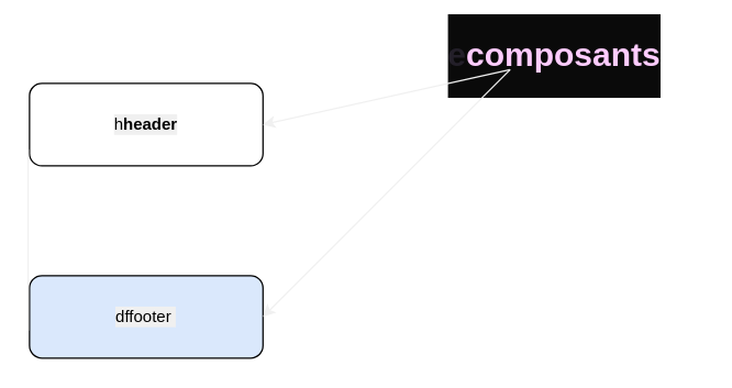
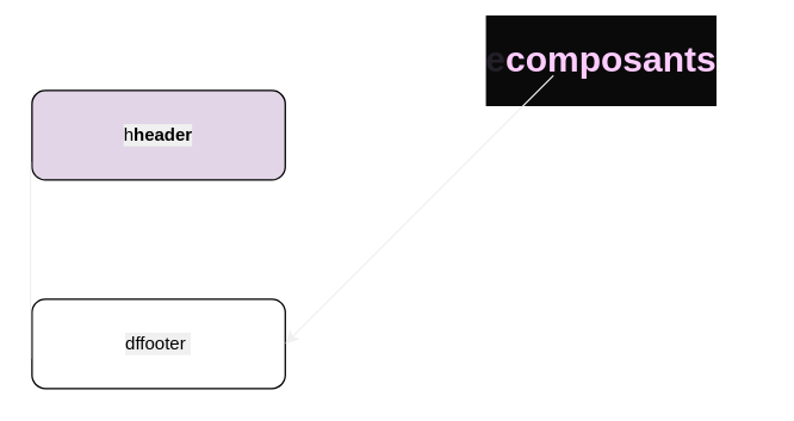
- <mxCell id="6" value="" style="endArrow=classic;html=1;strokeColor=#F0F0F0;fontColor=#FFCCFF;exitX=0.263;exitY=0.25;exitDx=0;exitDy=0;exitPerimeter=0;entryX=1;entryY=0.5;entryDx=0;entryDy=0;" edge="1" parent="1" source="5" target="2"><mxGeometry width="50" height="50" relative="1" as="geometry"><mxPoint x="271" y="280" as="sourcePoint" /><mxPoint x="321" y="230" as="targetPoint" /></mxGeometry></mxCell>
- <mxCell id="2" value="h&lt;font color=&quot;#000000&quot;&gt;&lt;b&gt;header&lt;/b&gt;&lt;/font&gt;" style="rounded=1;whiteSpace=wrap;html=1;labelBackgroundColor=#F0F0F0;" vertex="1" parent="1"><mxGeometry x="21" y="60" width="170" height="60" as="geometry" /></mxCell>
+ <mxCell id="2" value="h&lt;font color=&quot;#000000&quot;&gt;&lt;b&gt;header&lt;/b&gt;&lt;/font&gt;" style="rounded=1;whiteSpace=wrap;html=1;labelBackgroundColor=#F0F0F0;fillColor=#e1d5e7;" vertex="1" parent="1"><mxGeometry x="21" y="60" width="170" height="60" as="geometry" /></mxCell>
- <mxCell id="3" value="df&lt;font color=&quot;#000000&quot;&gt;footer&amp;nbsp;&lt;/font&gt;" style="rounded=1;whiteSpace=wrap;html=1;labelBackgroundColor=#F0F0F0;fillColor=#dae8fc;" vertex="1" parent="1"><mxGeometry x="21" y="200" width="170" height="60" as="geometry" /></mxCell>
+ <mxCell id="3" value="df&lt;font color=&quot;#000000&quot;&gt;footer&amp;nbsp;&lt;/font&gt;" style="rounded=1;whiteSpace=wrap;html=1;labelBackgroundColor=#F0F0F0;" vertex="1" parent="1"><mxGeometry x="21" y="200" width="170" height="60" as="geometry" /></mxCell>
